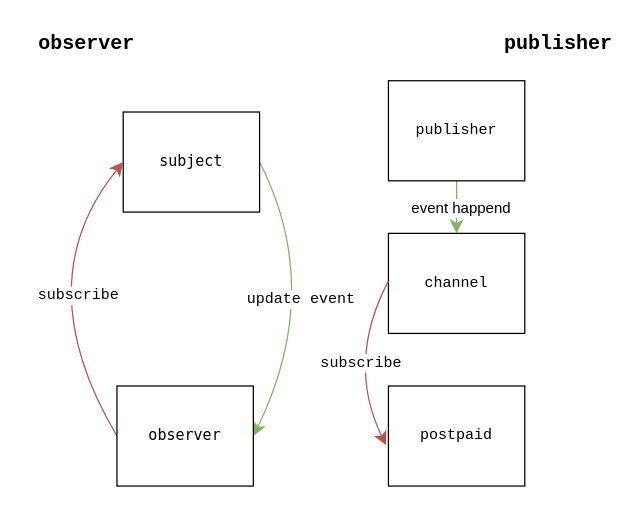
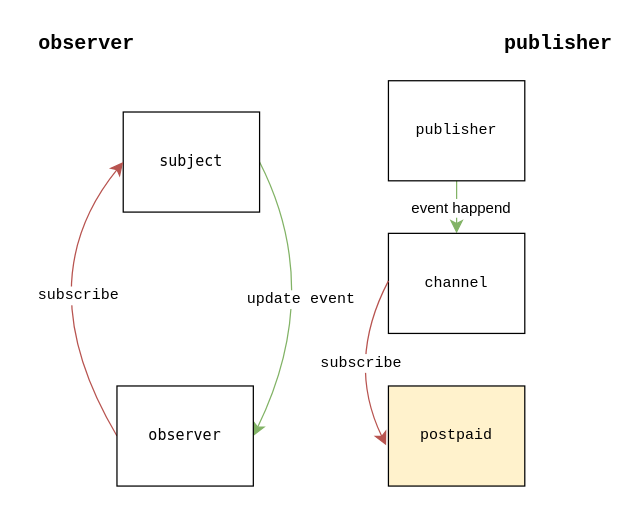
- <mxCell id="12" value="postpaid" style="rounded=0;whiteSpace=wrap;html=1;fontFamily=Courier New;" parent="1" vertex="1"><mxGeometry x="310" y="308" width="109" height="80" as="geometry" /></mxCell>
+ <mxCell id="12" value="postpaid" style="rounded=0;whiteSpace=wrap;html=1;fontFamily=Courier New;fillColor=#fff2cc;" parent="1" vertex="1"><mxGeometry x="310" y="308" width="109" height="80" as="geometry" /></mxCell>
